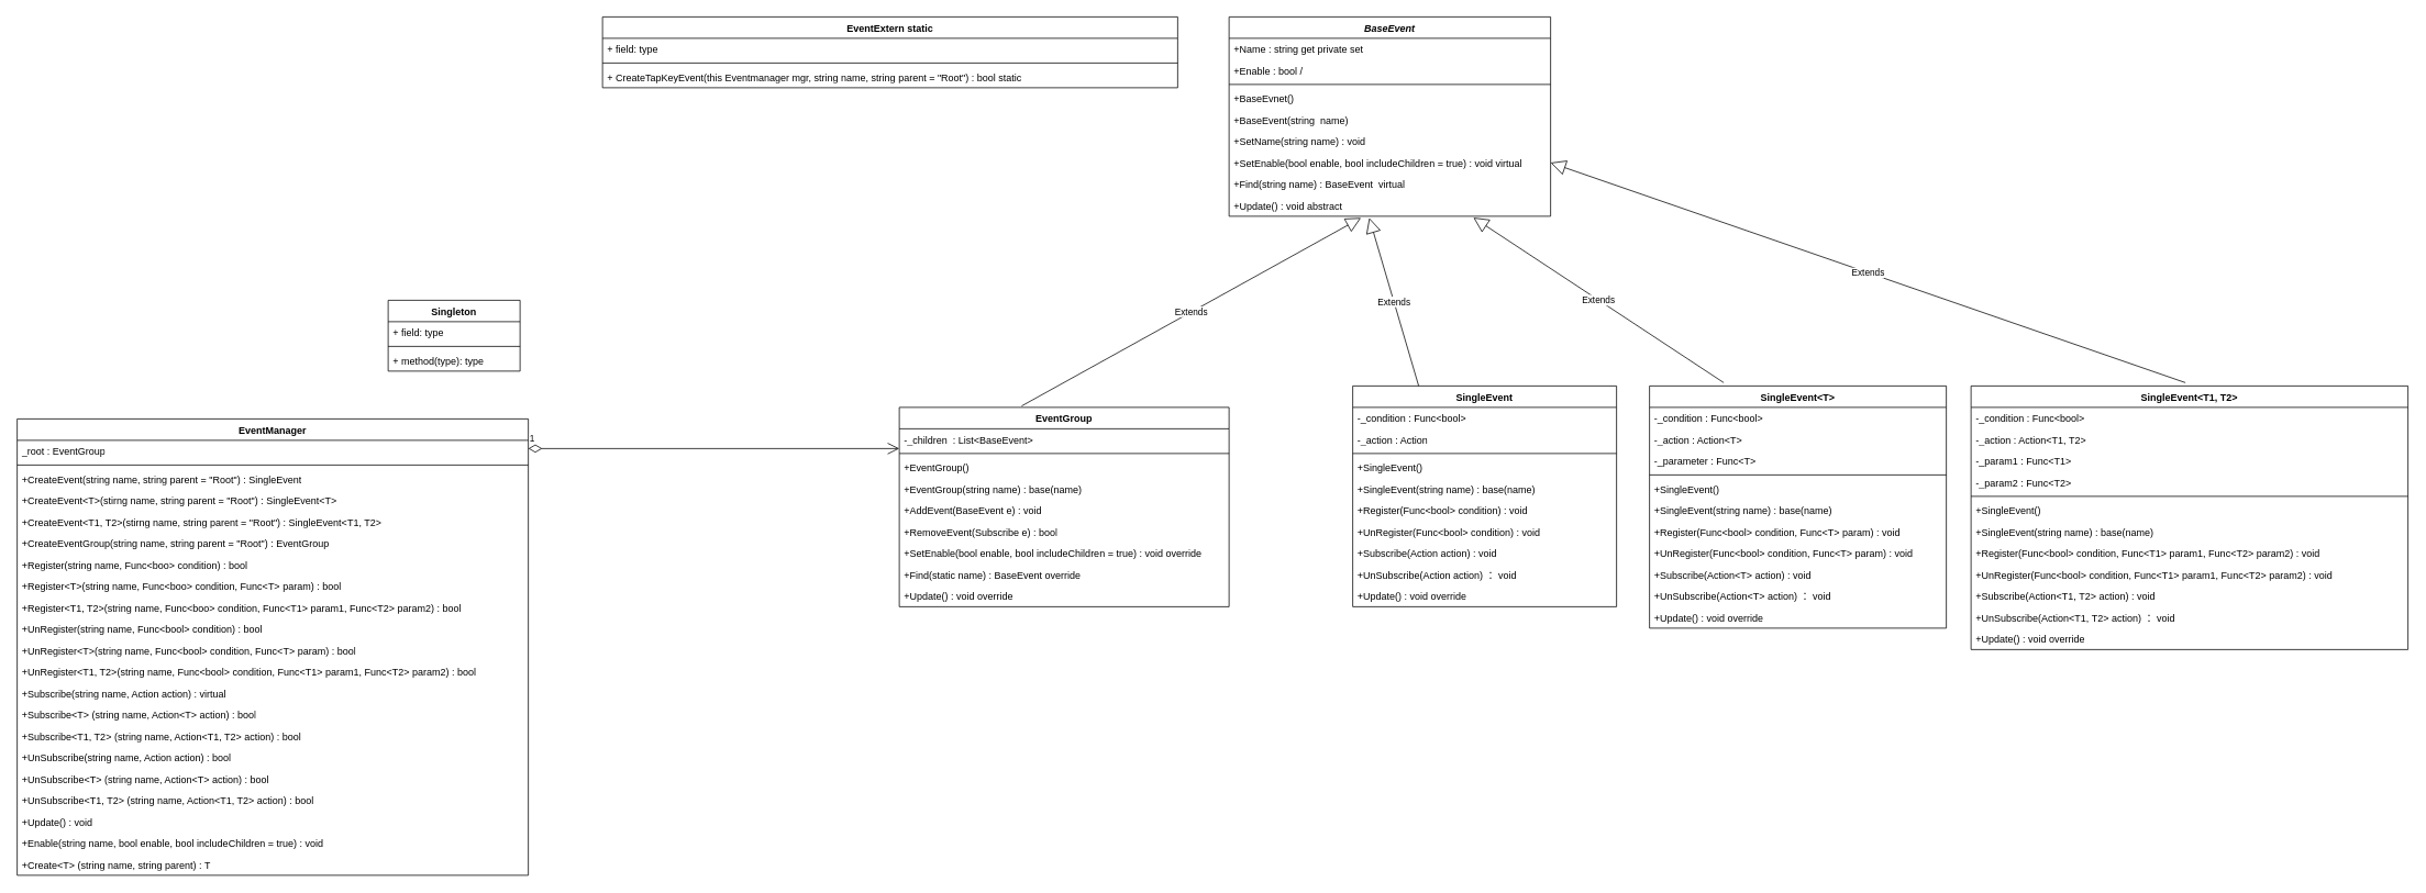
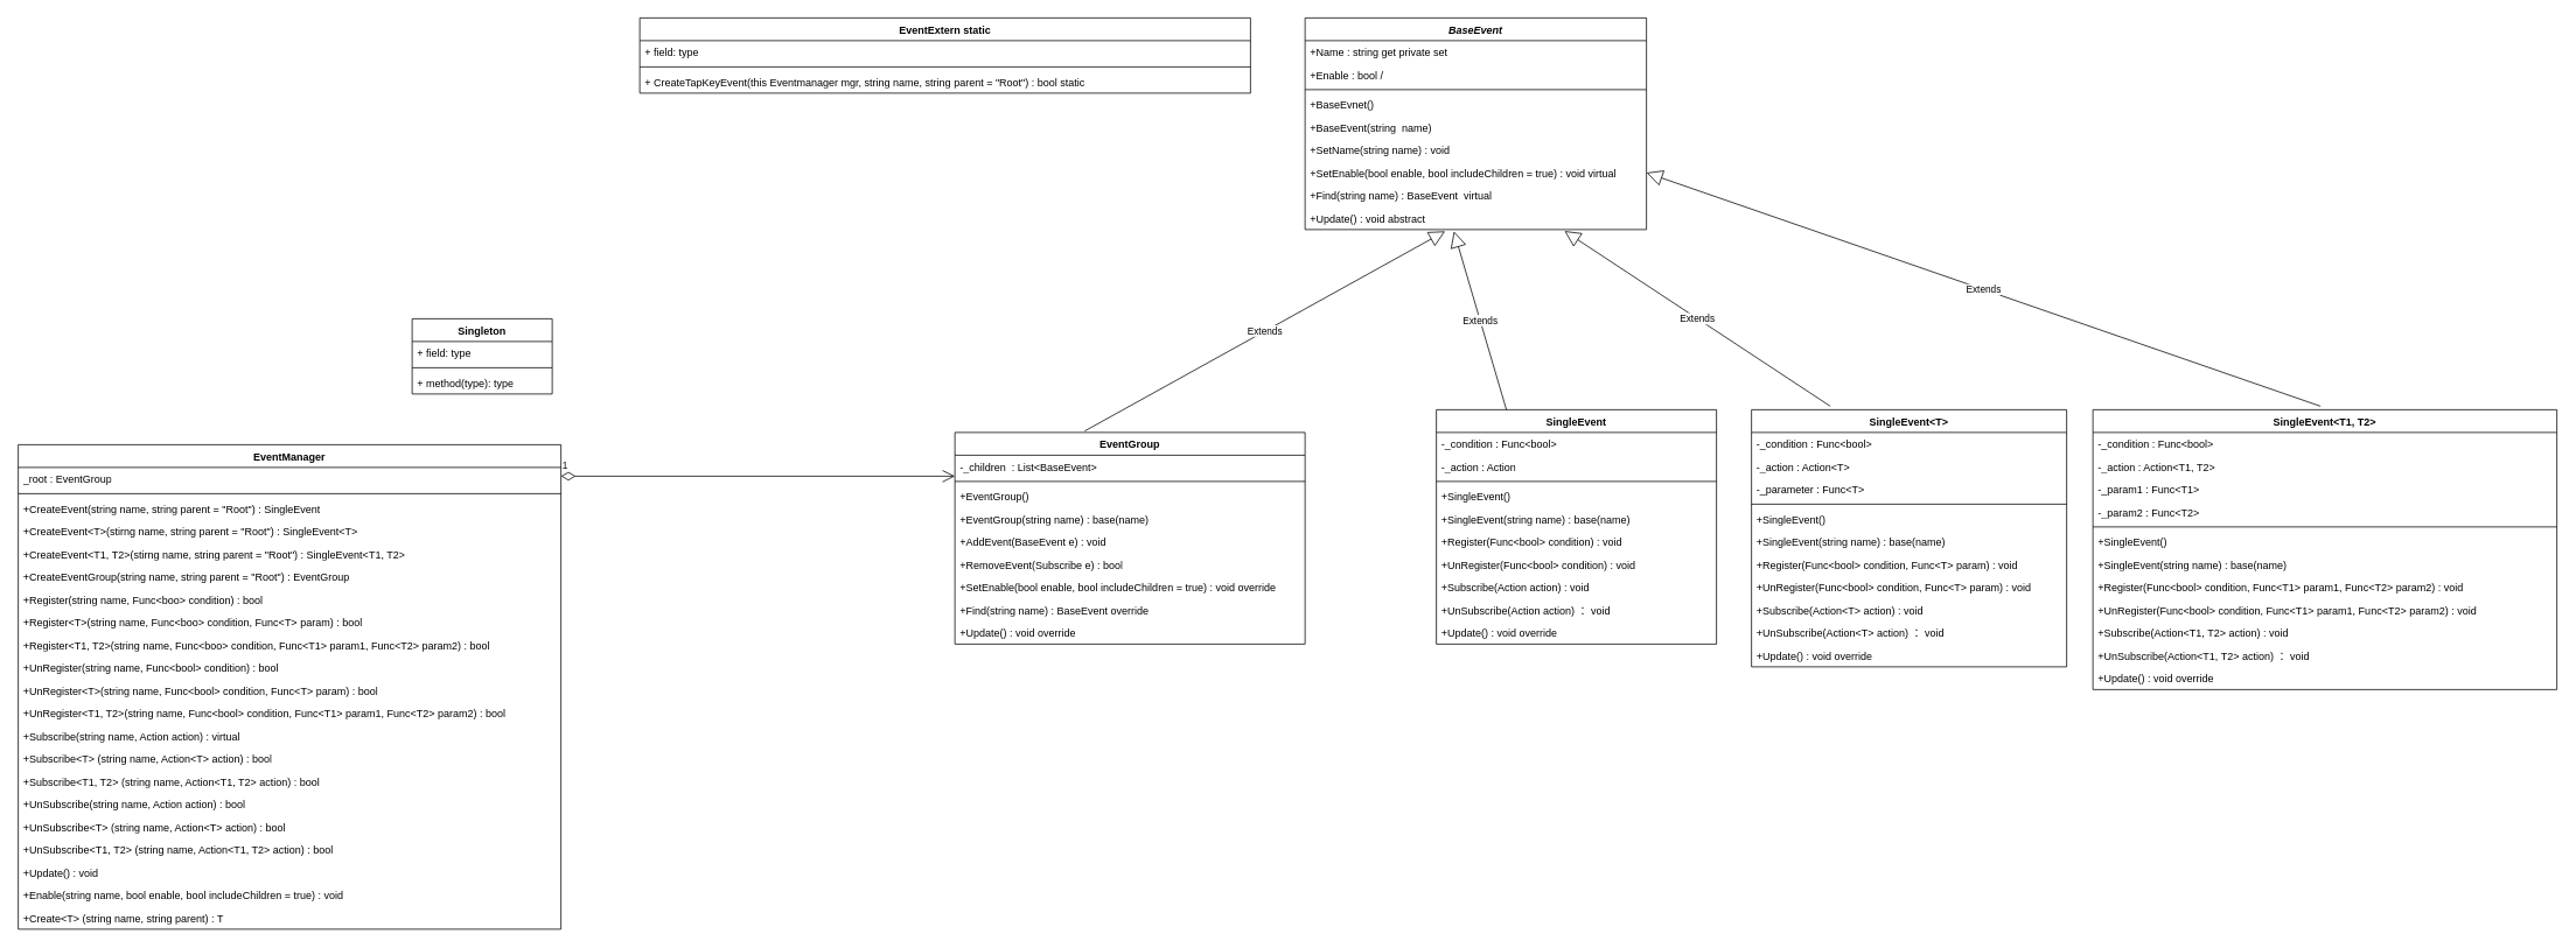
- <mxCell id="24" value="+Find(static name) : BaseEvent override" style="text;strokeColor=none;fillColor=none;align=left;verticalAlign=top;spacingLeft=4;spacingRight=4;overflow=hidden;rotatable=0;points=[[0,0.5],[1,0.5]];portConstraint=eastwest;whiteSpace=wrap;html=1;" vertex="1" parent="16"><mxGeometry y="190" width="400" height="26" as="geometry" /></mxCell>
+ <mxCell id="24" value="+Find(string name) : BaseEvent override" style="text;strokeColor=none;fillColor=none;align=left;verticalAlign=top;spacingLeft=4;spacingRight=4;overflow=hidden;rotatable=0;points=[[0,0.5],[1,0.5]];portConstraint=eastwest;whiteSpace=wrap;html=1;" vertex="1" parent="16"><mxGeometry y="190" width="400" height="26" as="geometry" /></mxCell>
